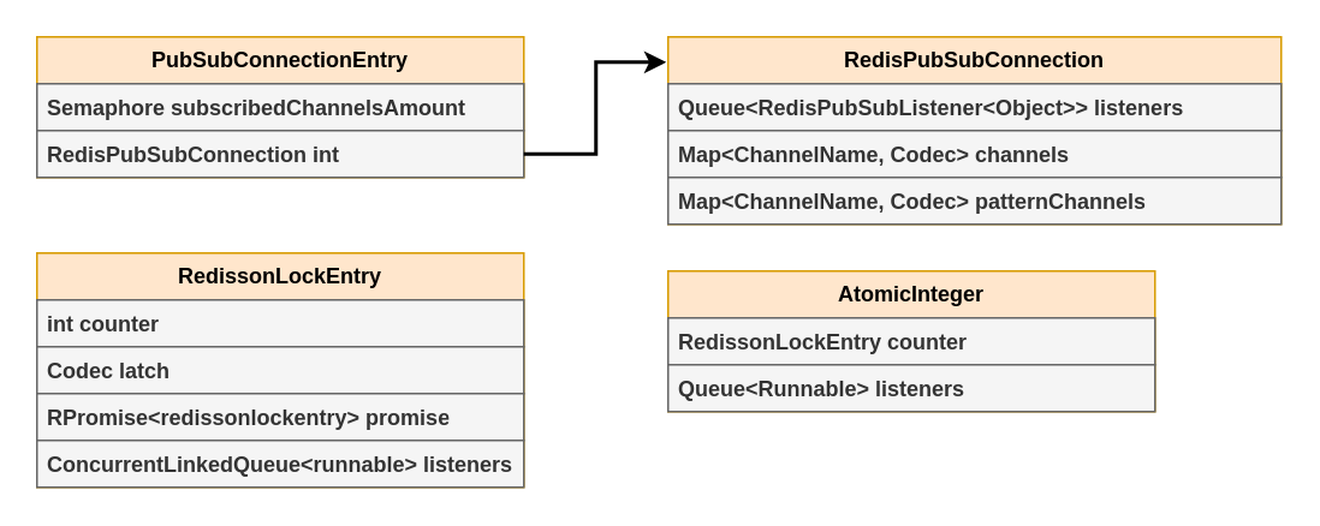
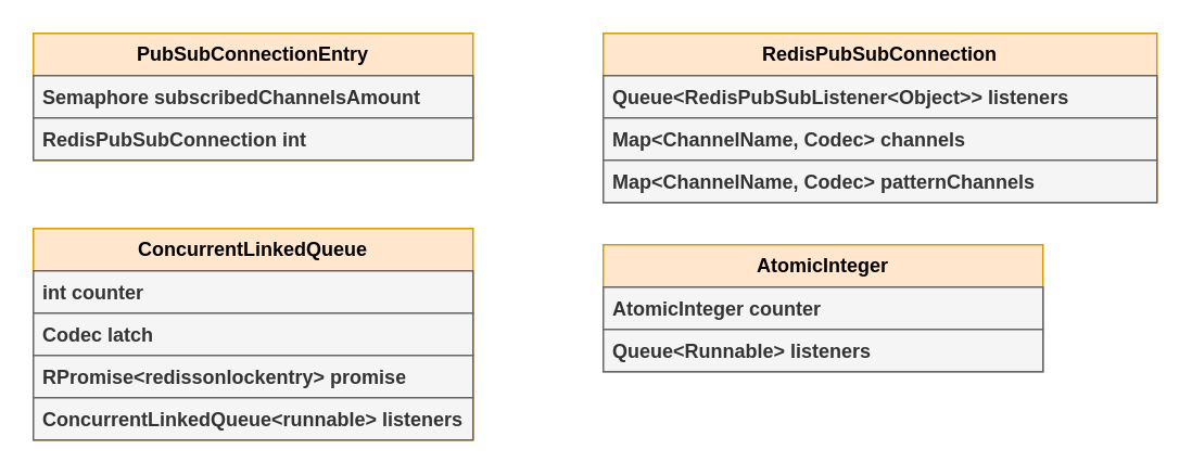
- <mxCell id="17" style="edgeStyle=orthogonalEdgeStyle;rounded=0;orthogonalLoop=1;jettySize=auto;html=1;entryX=-0.003;entryY=0.135;entryDx=0;entryDy=0;entryPerimeter=0;strokeWidth=2;fontFamily=Helvetica;fontSize=13;" edge="1" parent="1" source="4" target="10"><mxGeometry relative="1" as="geometry" /></mxCell>
- <mxCell id="5" value="RedissonLockEntry" style="swimlane;fontStyle=1;childLayout=stackLayout;horizontal=1;startSize=26;fillColor=#ffe6cc;horizontalStack=0;resizeParent=1;resizeParentMax=0;resizeLast=0;collapsible=1;marginBottom=0;strokeColor=#d79b00;fontFamily=Helvetica;whiteSpace=wrap;" parent="1" vertex="1"><mxGeometry x="20" y="140" width="270" height="130" as="geometry" /></mxCell>
+ <mxCell id="5" value="ConcurrentLinkedQueue" style="swimlane;fontStyle=1;childLayout=stackLayout;horizontal=1;startSize=26;fillColor=#ffe6cc;horizontalStack=0;resizeParent=1;resizeParentMax=0;resizeLast=0;collapsible=1;marginBottom=0;strokeColor=#d79b00;fontFamily=Helvetica;whiteSpace=wrap;" parent="1" vertex="1"><mxGeometry x="20" y="140" width="270" height="130" as="geometry" /></mxCell>
- <mxCell id="15" value="RedissonLockEntry counter" style="text;strokeColor=#666666;fillColor=#f5f5f5;align=left;verticalAlign=top;spacingLeft=4;spacingRight=4;overflow=hidden;rotatable=0;points=[[0,0.5],[1,0.5]];portConstraint=eastwest;fontColor=#333333;fontStyle=1;fontFamily=Helvetica;whiteSpace=wrap;" parent="14" vertex="1"><mxGeometry y="26" width="270" height="26" as="geometry" /></mxCell>
+ <mxCell id="15" value="AtomicInteger counter" style="text;strokeColor=#666666;fillColor=#f5f5f5;align=left;verticalAlign=top;spacingLeft=4;spacingRight=4;overflow=hidden;rotatable=0;points=[[0,0.5],[1,0.5]];portConstraint=eastwest;fontColor=#333333;fontStyle=1;fontFamily=Helvetica;whiteSpace=wrap;" parent="14" vertex="1"><mxGeometry y="26" width="270" height="26" as="geometry" /></mxCell>
